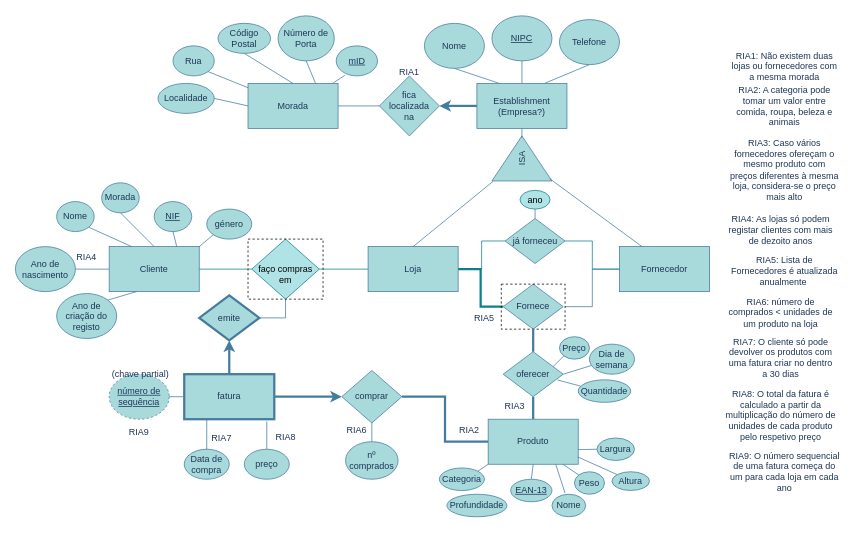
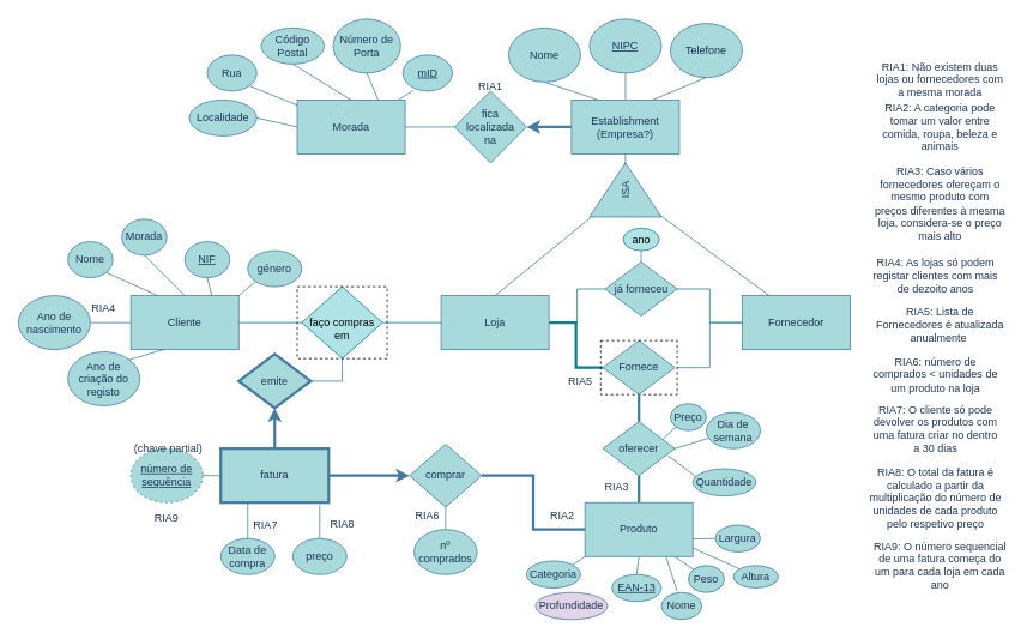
- <mxCell id="31" value="Quantidade" style="ellipse;whiteSpace=wrap;html=1;fillColor=#A8DADC;strokeColor=#457B9D;fontColor=#1D3557;" parent="1" vertex="1"><mxGeometry x="770" y="505.5" width="70" height="30" as="geometry" /></mxCell>
+ <mxCell id="31" value="Quantidade" style="ellipse;whiteSpace=wrap;html=1;fillColor=#A8DADC;strokeColor=#457B9D;fontColor=#1D3557;" parent="1" vertex="1"><mxGeometry x="770" y="520.5" width="70" height="30" as="geometry" /></mxCell>
- <mxCell id="42" value="Profundidade" style="ellipse;whiteSpace=wrap;html=1;fillColor=#A8DADC;strokeColor=#457B9D;fontColor=#1D3557;" parent="1" vertex="1"><mxGeometry x="595" y="658" width="80" height="30" as="geometry" /></mxCell>
+ <mxCell id="42" value="Profundidade" style="ellipse;whiteSpace=wrap;html=1;fillColor=#e1d5e7;strokeColor=#457B9D;fontColor=#1D3557;" parent="1" vertex="1"><mxGeometry x="595" y="658" width="80" height="30" as="geometry" /></mxCell>
